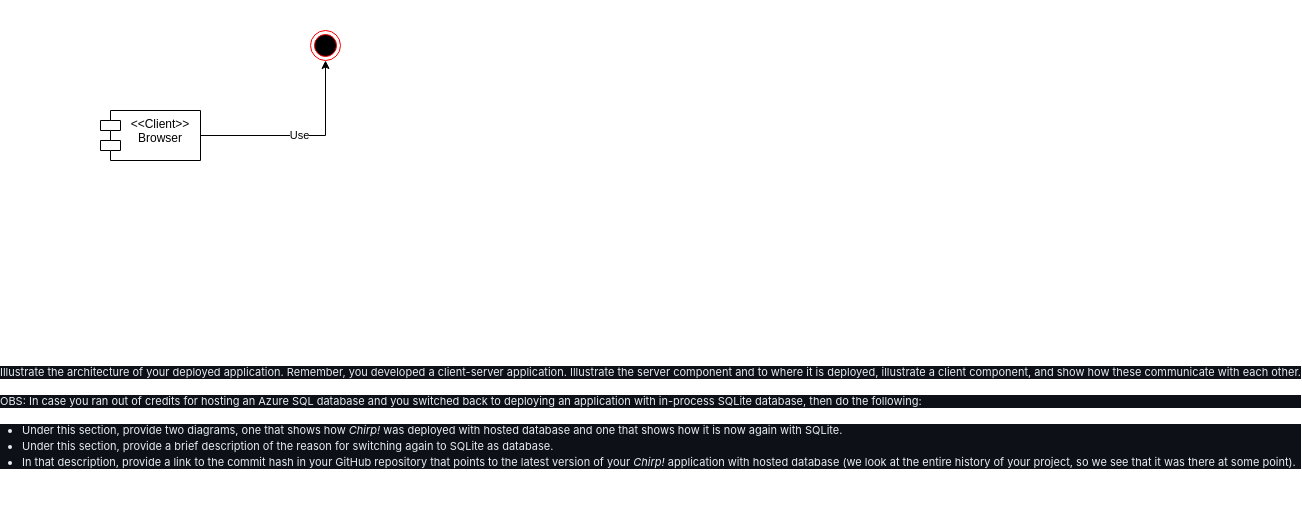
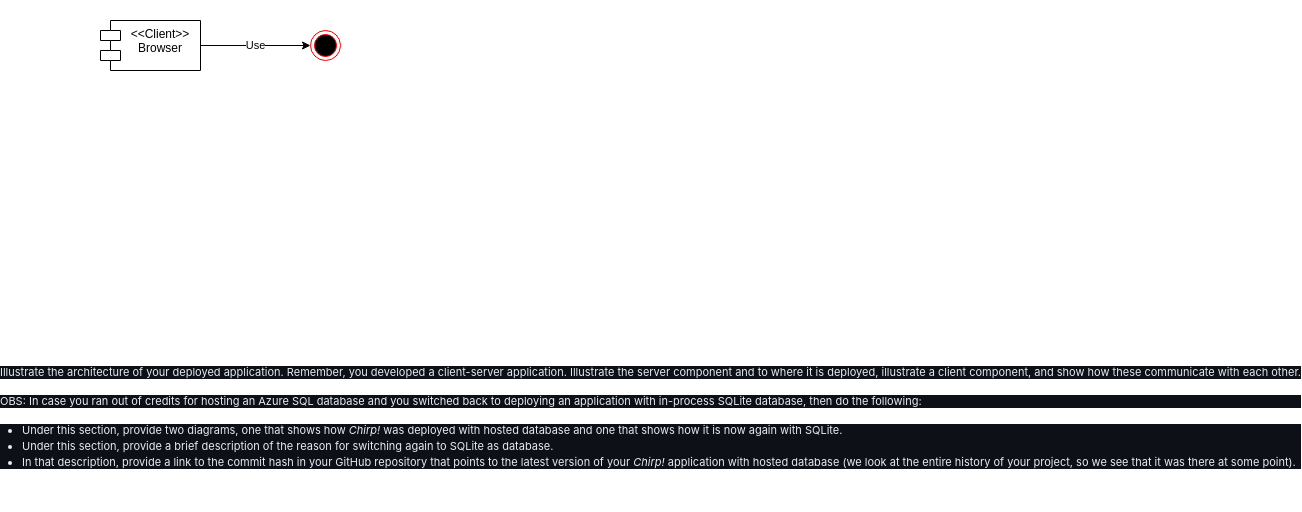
- <mxCell id="4" value="&amp;lt;&amp;lt;Client&amp;gt;&amp;gt;&lt;br&gt;Browser" style="shape=module;align=left;spacingLeft=20;align=center;verticalAlign=top;whiteSpace=wrap;html=1;" vertex="1" parent="1"><mxGeometry x="90" y="110" width="100" height="50" as="geometry" /></mxCell>
+ <mxCell id="4" value="&amp;lt;&amp;lt;Client&amp;gt;&amp;gt;&lt;br&gt;Browser" style="shape=module;align=left;spacingLeft=20;align=center;verticalAlign=top;whiteSpace=wrap;html=1;" vertex="1" parent="1"><mxGeometry x="90" y="20" width="100" height="50" as="geometry" /></mxCell>
